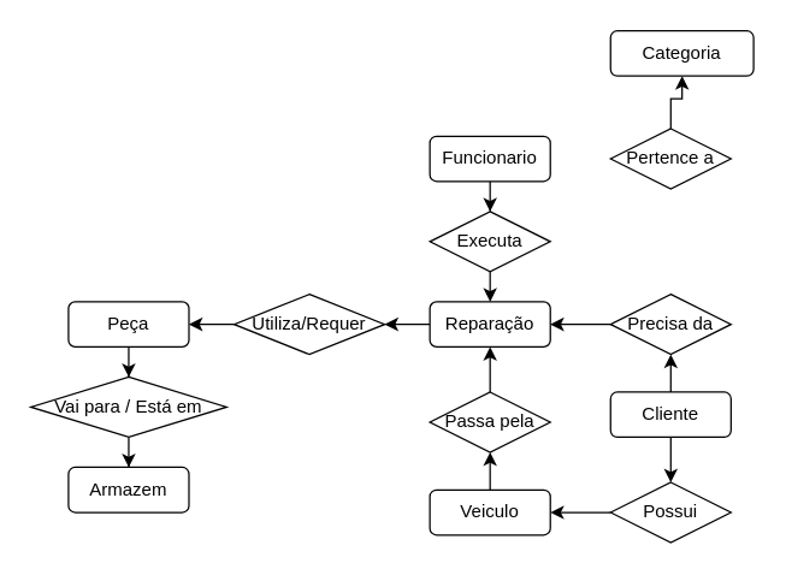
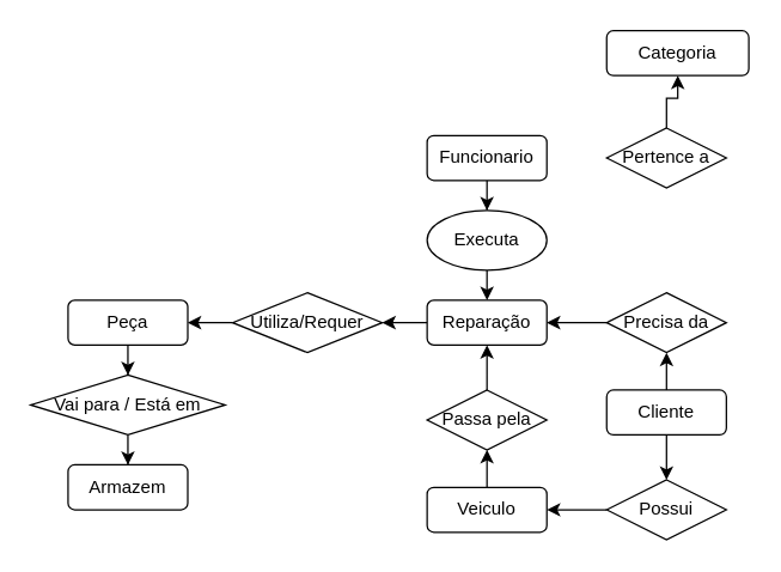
- <mxCell id="20" value="Executa" style="rhombus;whiteSpace=wrap;html=1;" parent="1" vertex="1"><mxGeometry x="285" y="140" width="80" height="40" as="geometry" /></mxCell>
+ <mxCell id="20" value="Executa" style="ellipse;whiteSpace=wrap;html=1;" parent="1" vertex="1"><mxGeometry x="285" y="140" width="80" height="40" as="geometry" /></mxCell>
